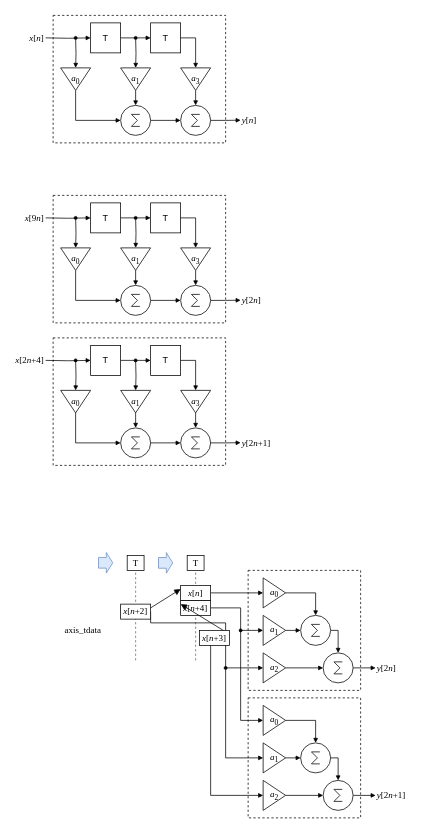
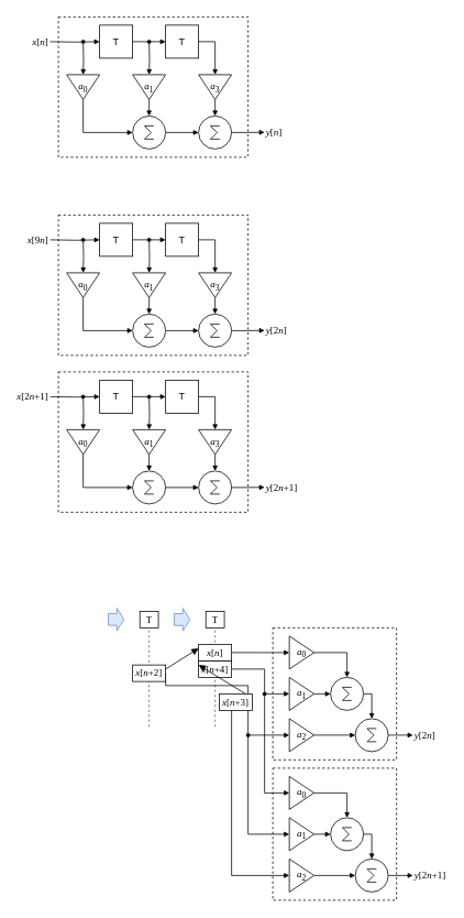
- <mxCell id="98" value="&lt;i&gt;x&lt;/i&gt;[2&lt;i&gt;n&lt;/i&gt;+4]" style="text;html=1;strokeColor=none;fillColor=none;align=right;verticalAlign=middle;whiteSpace=wrap;rounded=0;fontFamily=Times New Roman;" vertex="1" parent="1"><mxGeometry x="20" y="470" width="40" height="20" as="geometry" /></mxCell>
+ <mxCell id="98" value="&lt;i&gt;x&lt;/i&gt;[2&lt;i&gt;n&lt;/i&gt;+1]" style="text;html=1;strokeColor=none;fillColor=none;align=right;verticalAlign=middle;whiteSpace=wrap;rounded=0;fontFamily=Times New Roman;" vertex="1" parent="1"><mxGeometry x="20" y="470" width="40" height="20" as="geometry" /></mxCell>
- <mxCell id="61" value="&lt;font face=&quot;Lucida Console&quot;&gt;axis_tdata&lt;/font&gt;" style="text;html=1;strokeColor=none;fillColor=none;align=center;verticalAlign=middle;whiteSpace=wrap;rounded=0;dashed=1;fontFamily=Times New Roman;" vertex="1" parent="1"><mxGeometry x="70" y="830" width="80" height="20" as="geometry" /></mxCell>
